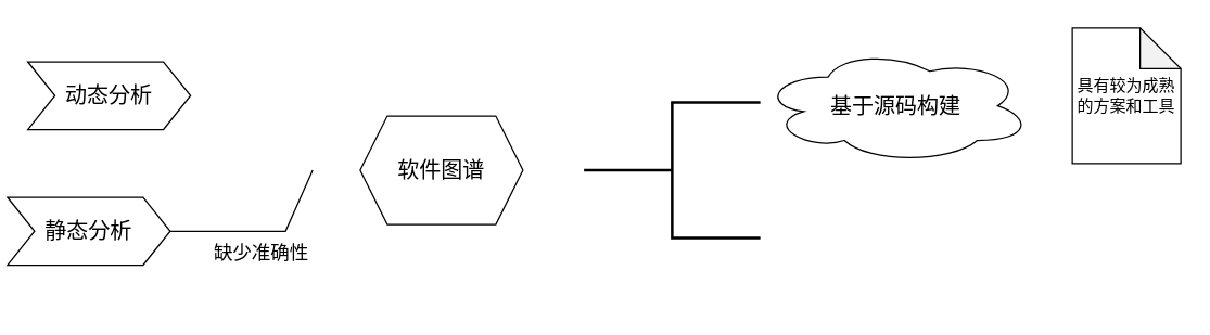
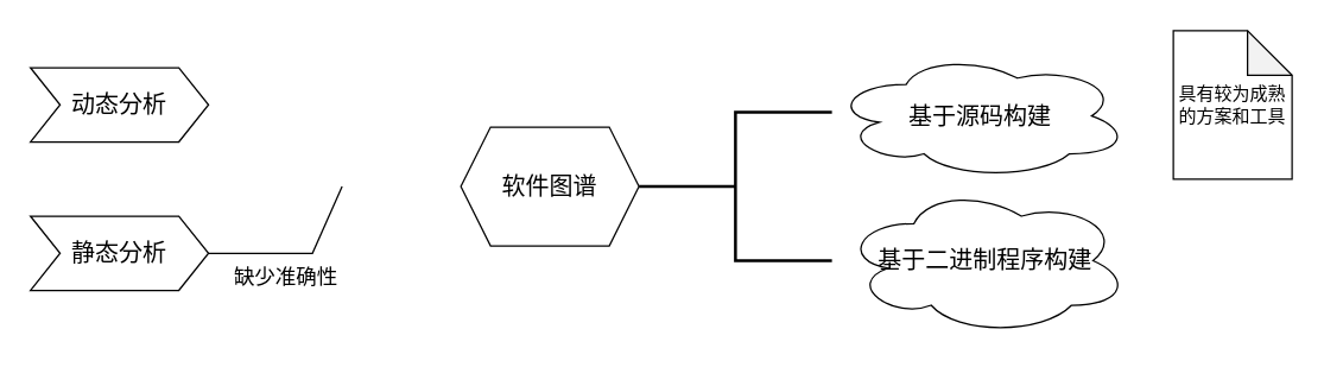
- <mxCell id="4" value="&lt;font style=&quot;font-size: 16px;&quot;&gt;软件图谱&lt;/font&gt;" style="shape=hexagon;perimeter=hexagonPerimeter2;whiteSpace=wrap;html=1;fixedSize=1;" vertex="1" parent="1"><mxGeometry x="265" y="85" width="120" height="80" as="geometry" /></mxCell>
+ <mxCell id="4" value="&lt;font style=&quot;font-size: 16px;&quot;&gt;软件图谱&lt;/font&gt;" style="shape=hexagon;perimeter=hexagonPerimeter2;whiteSpace=wrap;html=1;fixedSize=1;" vertex="1" parent="1"><mxGeometry x="310" y="85" width="120" height="80" as="geometry" /></mxCell>
- <mxCell id="3" value="&lt;font style=&quot;font-size: 16px;&quot;&gt;静态分析&lt;/font&gt;" style="shape=step;perimeter=stepPerimeter;whiteSpace=wrap;html=1;fixedSize=1;" vertex="1" parent="1"><mxGeometry x="5" y="145" width="120" height="50" as="geometry" /></mxCell>
+ <mxCell id="3" value="&lt;font style=&quot;font-size: 16px;&quot;&gt;静态分析&lt;/font&gt;" style="shape=step;perimeter=stepPerimeter;whiteSpace=wrap;html=1;fixedSize=1;" vertex="1" parent="1"><mxGeometry x="20" y="145" width="120" height="50" as="geometry" /></mxCell>
+ <mxCell id="9" value="&lt;font style=&quot;font-size: 16px;&quot;&gt;基于二进制程序构建&lt;/font&gt;" style="ellipse;shape=cloud;whiteSpace=wrap;html=1;" vertex="1" parent="1"><mxGeometry x="567" y="125" width="193" height="100" as="geometry" /></mxCell>
